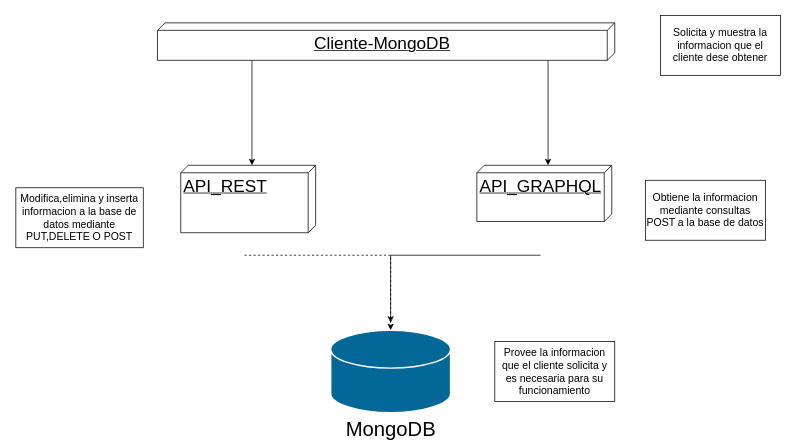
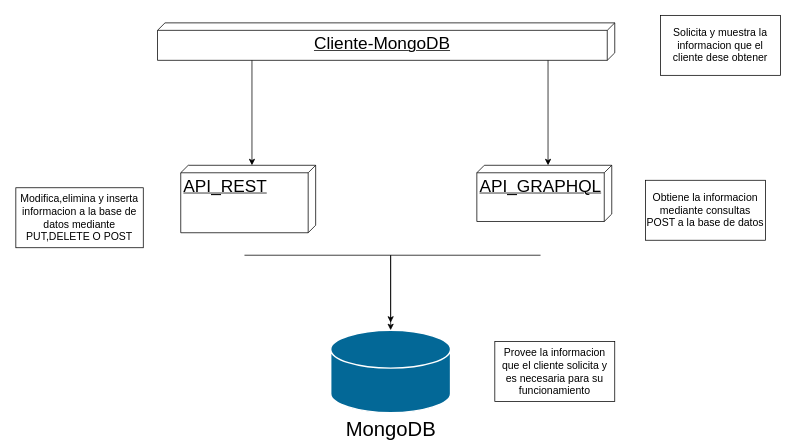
- <mxCell id="8" value="" style="endArrow=classic;html=1;rounded=0;entryX=0.5;entryY=0;entryDx=0;entryDy=0;entryPerimeter=0;exitX=0;exitY=0;exitDx=120;exitDy=95;exitPerimeter=0;dashed=1;" edge="1" parent="1" source="3" target="2"><mxGeometry width="50" height="50" relative="1" as="geometry"><mxPoint x="330" y="350" as="sourcePoint" /><mxPoint x="329.5" y="500" as="targetPoint" /><Array as="points"><mxPoint x="520" y="340" /></Array></mxGeometry></mxCell>
+ <mxCell id="8" value="" style="endArrow=classic;html=1;rounded=0;entryX=0.5;entryY=0;entryDx=0;entryDy=0;entryPerimeter=0;exitX=0;exitY=0;exitDx=120;exitDy=95;exitPerimeter=0;" edge="1" parent="1" source="3" target="2"><mxGeometry width="50" height="50" relative="1" as="geometry"><mxPoint x="330" y="350" as="sourcePoint" /><mxPoint x="329.5" y="500" as="targetPoint" /><Array as="points"><mxPoint x="520" y="340" /></Array></mxGeometry></mxCell>
